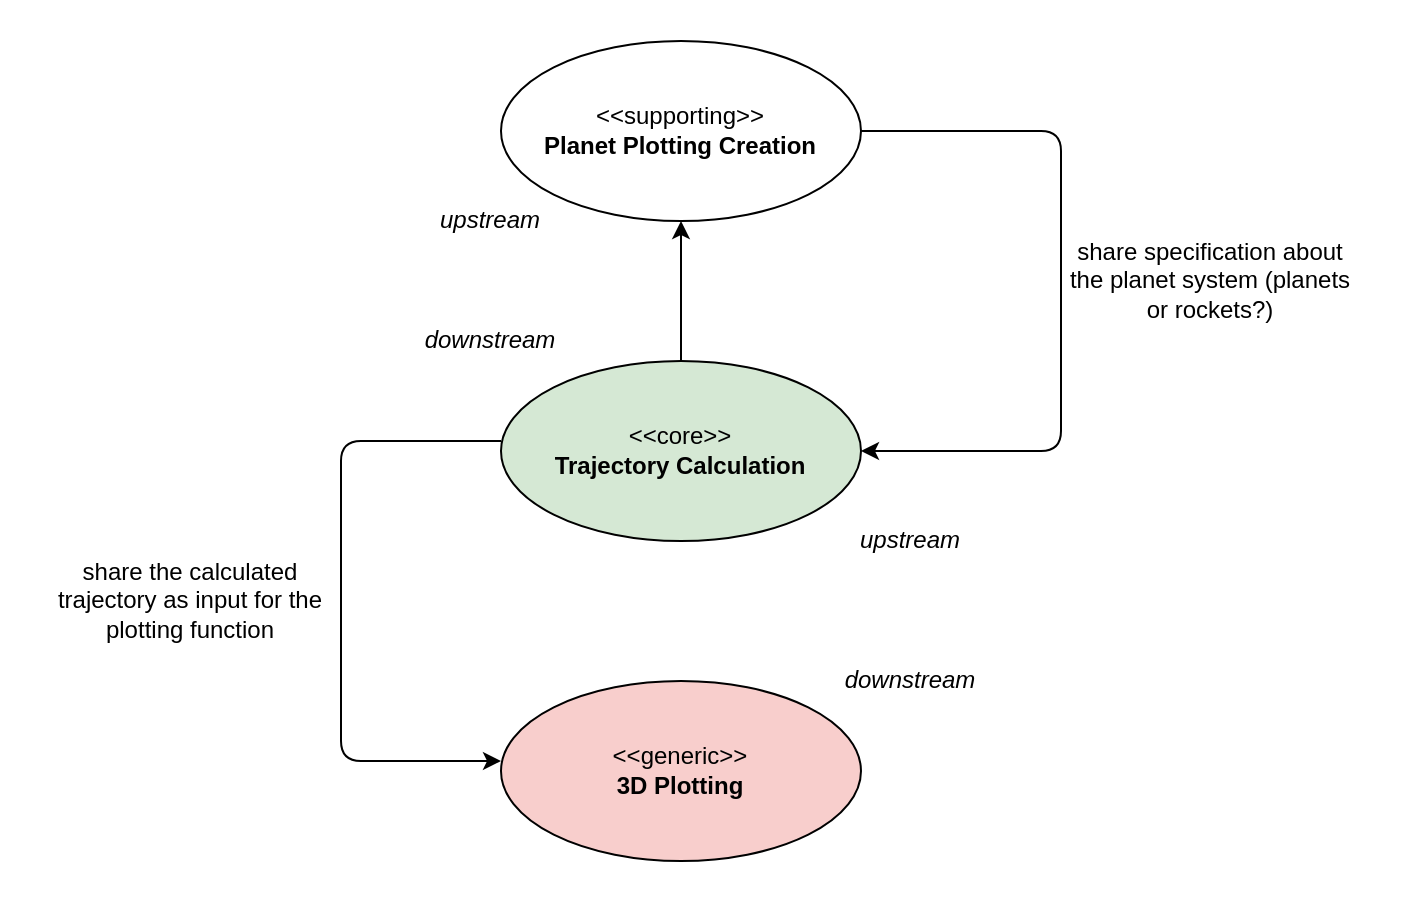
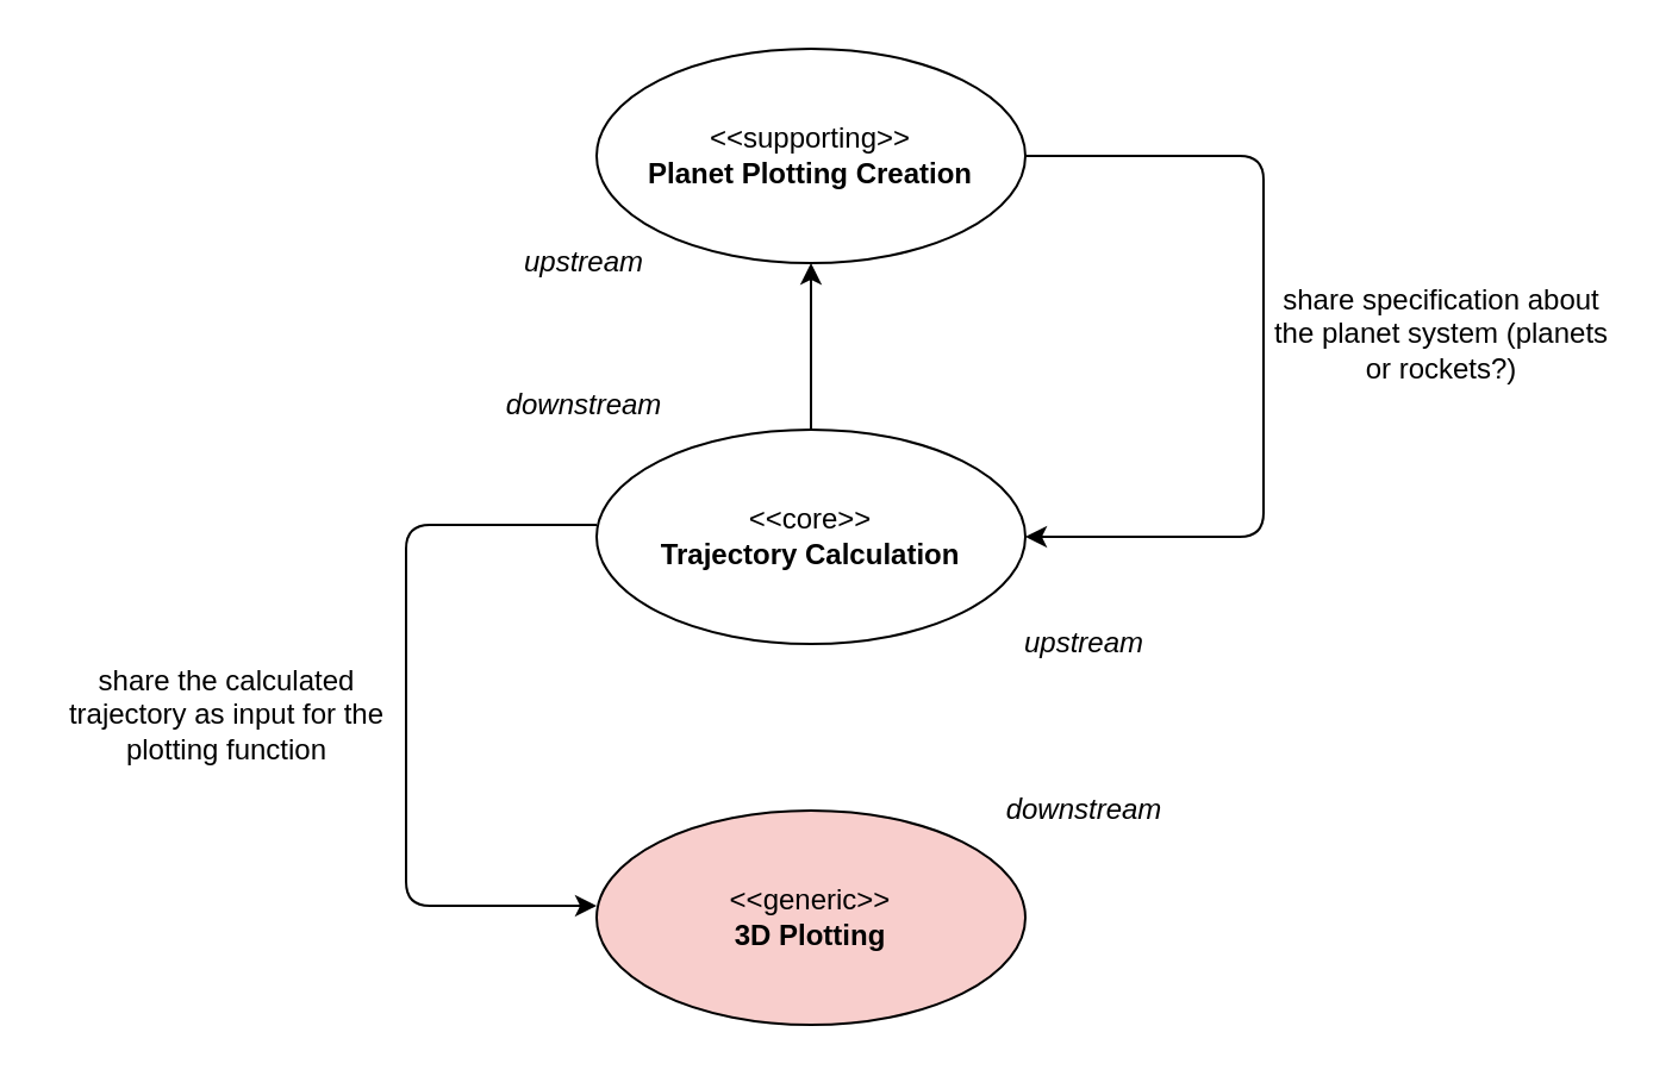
- <mxCell id="4" value="&lt;div&gt;&amp;lt;&amp;lt;core&amp;gt;&amp;gt; &lt;br&gt;&lt;/div&gt;&lt;div&gt;&lt;b&gt;Trajectory Calculation&lt;/b&gt;&lt;/div&gt;" style="ellipse;whiteSpace=wrap;html=1;fillColor=#d5e8d4;" vertex="1" parent="1"><mxGeometry x="250" y="180" width="180" height="90" as="geometry" /></mxCell>
+ <mxCell id="4" value="&lt;div&gt;&amp;lt;&amp;lt;core&amp;gt;&amp;gt; &lt;br&gt;&lt;/div&gt;&lt;div&gt;&lt;b&gt;Trajectory Calculation&lt;/b&gt;&lt;/div&gt;" style="ellipse;whiteSpace=wrap;html=1;" vertex="1" parent="1"><mxGeometry x="250" y="180" width="180" height="90" as="geometry" /></mxCell>
